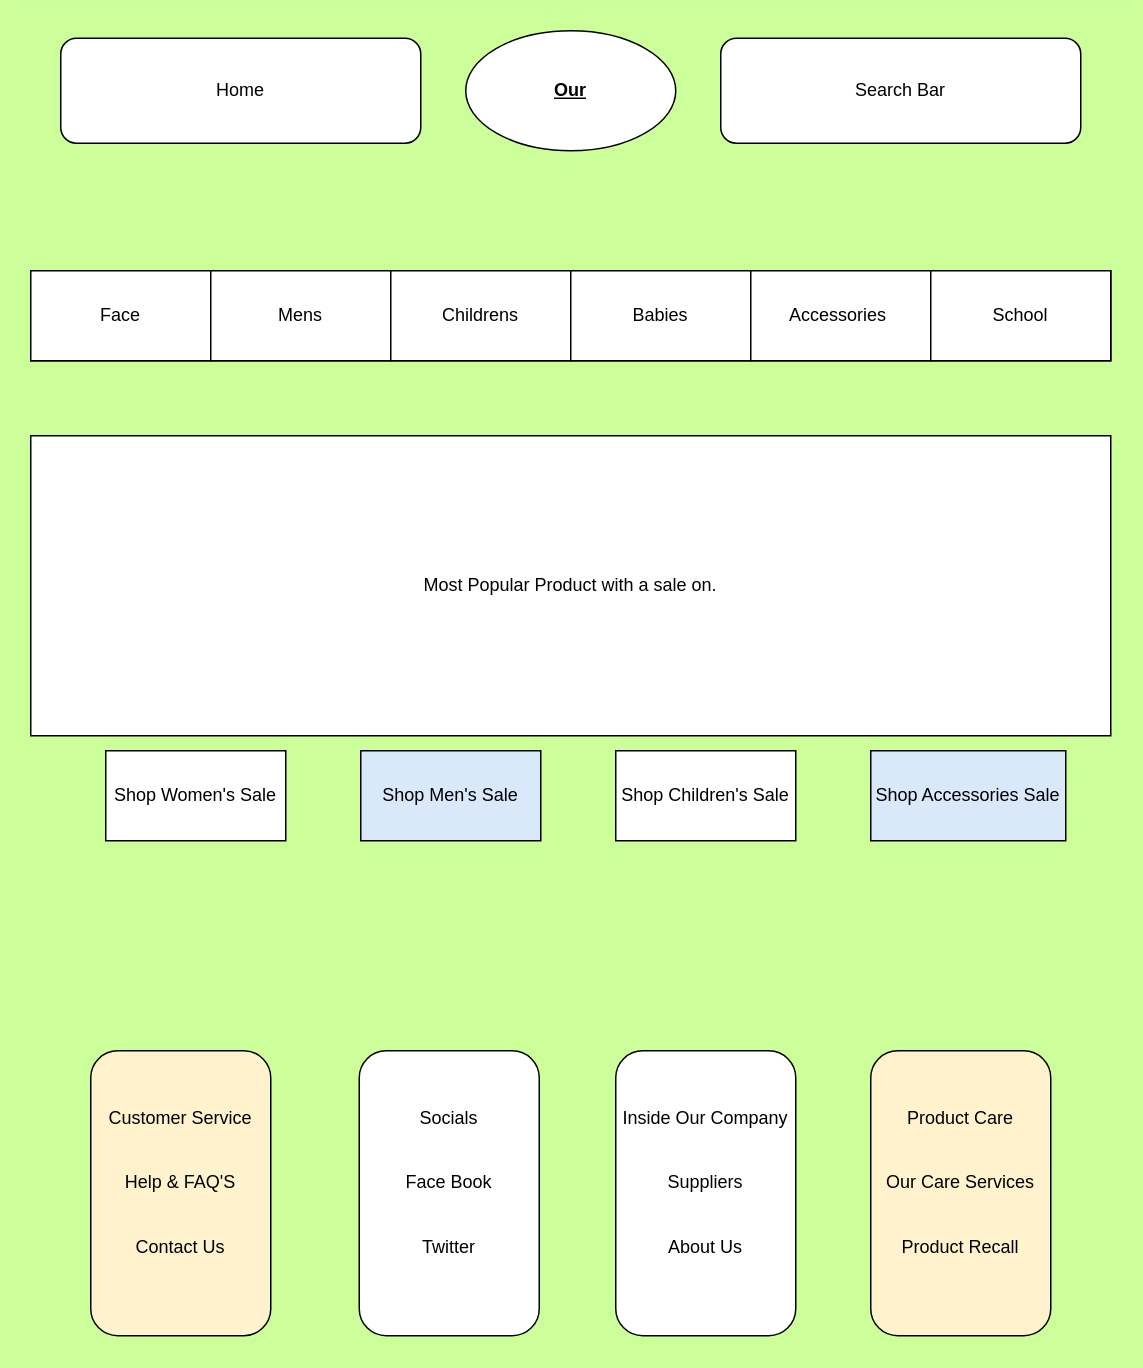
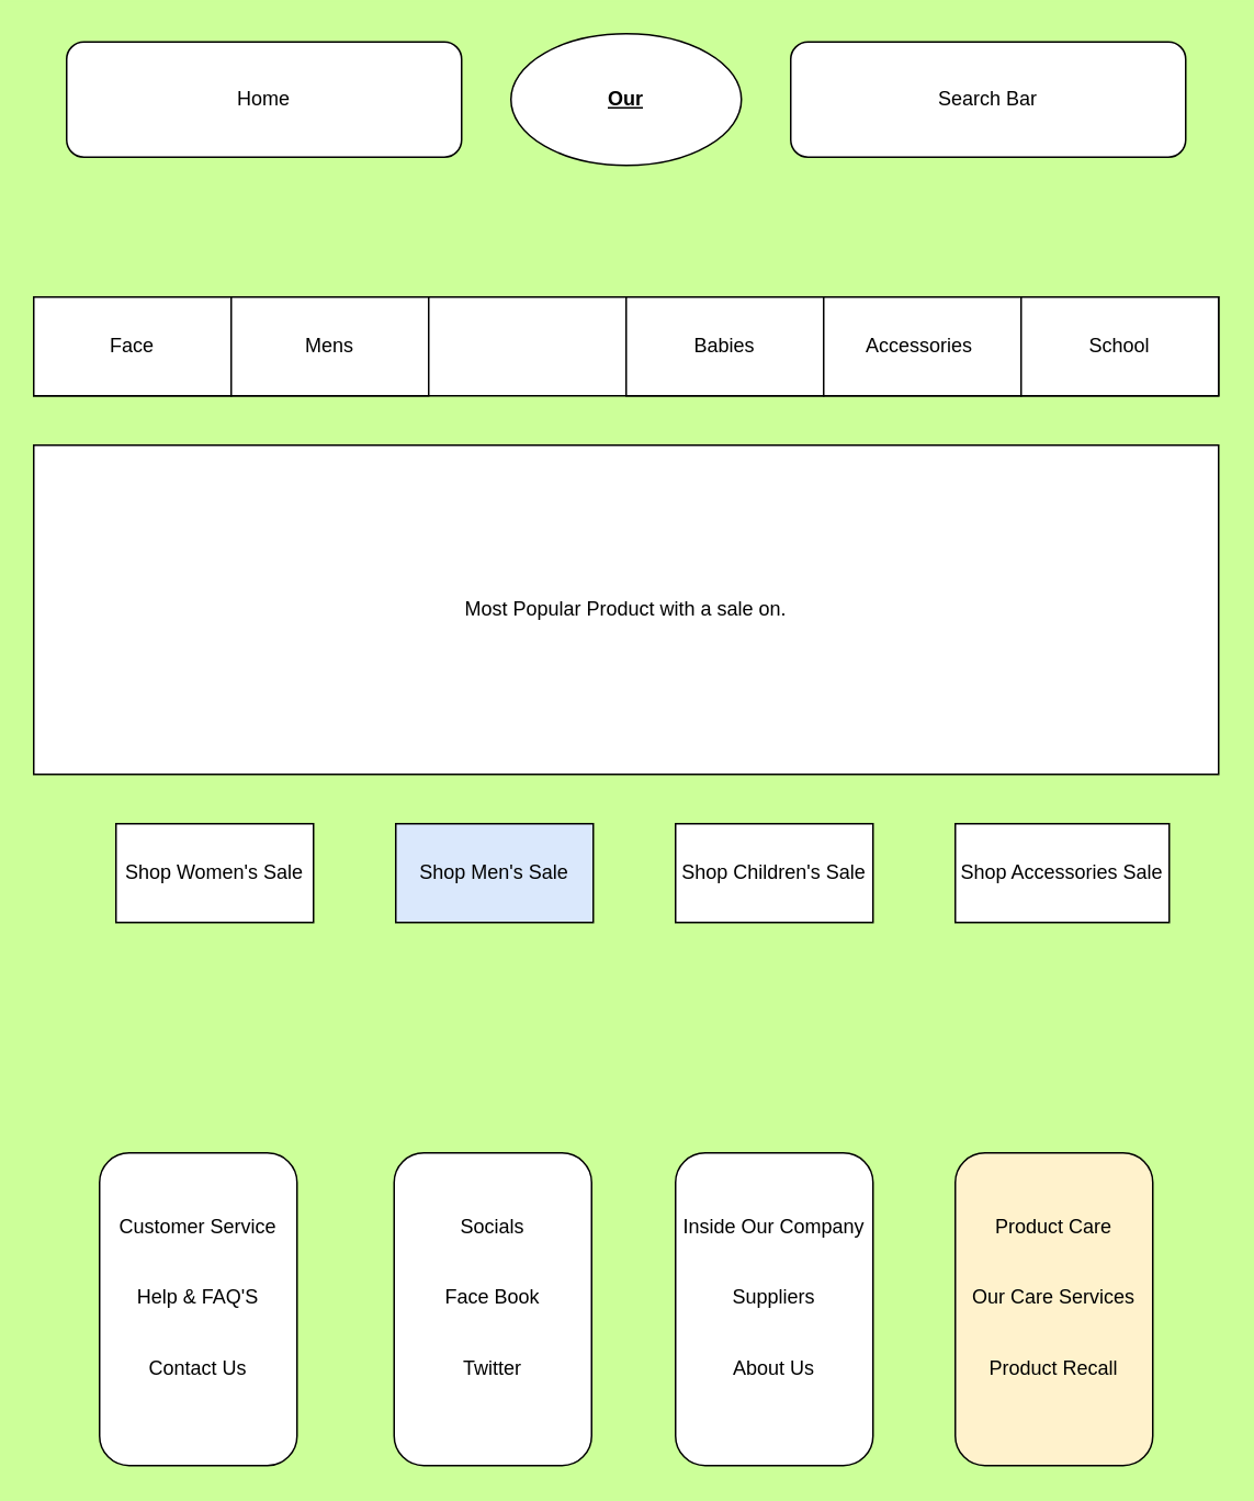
- <mxCell id="6" value="Childrens" style="rounded=0;whiteSpace=wrap;html=1;" vertex="1" parent="1"><mxGeometry x="260" y="180" width="120" height="60" as="geometry" /></mxCell>
- <mxCell id="11" value="Most Popular Product with a sale on." style="rounded=0;whiteSpace=wrap;html=1;" vertex="1" parent="1"><mxGeometry x="20" y="290" width="720" height="200" as="geometry" /></mxCell>
+ <mxCell id="11" value="Most Popular Product with a sale on." style="rounded=0;whiteSpace=wrap;html=1;" vertex="1" parent="1"><mxGeometry x="20" y="270" width="720" height="200" as="geometry" /></mxCell>
- <mxCell id="14" value="Shop Accessories Sale" style="rounded=0;whiteSpace=wrap;html=1;fillColor=#dae8fc;" vertex="1" parent="1"><mxGeometry x="580" y="500" width="130" height="60" as="geometry" /></mxCell>
+ <mxCell id="14" value="Shop Accessories Sale" style="rounded=0;whiteSpace=wrap;html=1;" vertex="1" parent="1"><mxGeometry x="580" y="500" width="130" height="60" as="geometry" /></mxCell>
- <mxCell id="16" value="Customer Service&lt;br style=&quot;border-color: var(--border-color);&quot;&gt;&lt;br&gt;&lt;br&gt;Help &amp;amp; FAQ'S&lt;br style=&quot;border-color: var(--border-color);&quot;&gt;&lt;br&gt;&lt;br&gt;Contact Us&lt;br&gt;&lt;br&gt;" style="rounded=1;whiteSpace=wrap;html=1;fillColor=#fff2cc;" vertex="1" parent="1"><mxGeometry x="60" y="700" width="120" height="190" as="geometry" /></mxCell>
+ <mxCell id="16" value="Customer Service&lt;br style=&quot;border-color: var(--border-color);&quot;&gt;&lt;br&gt;&lt;br&gt;Help &amp;amp; FAQ'S&lt;br style=&quot;border-color: var(--border-color);&quot;&gt;&lt;br&gt;&lt;br&gt;Contact Us&lt;br&gt;&lt;br&gt;" style="rounded=1;whiteSpace=wrap;html=1;" vertex="1" parent="1"><mxGeometry x="60" y="700" width="120" height="190" as="geometry" /></mxCell>
